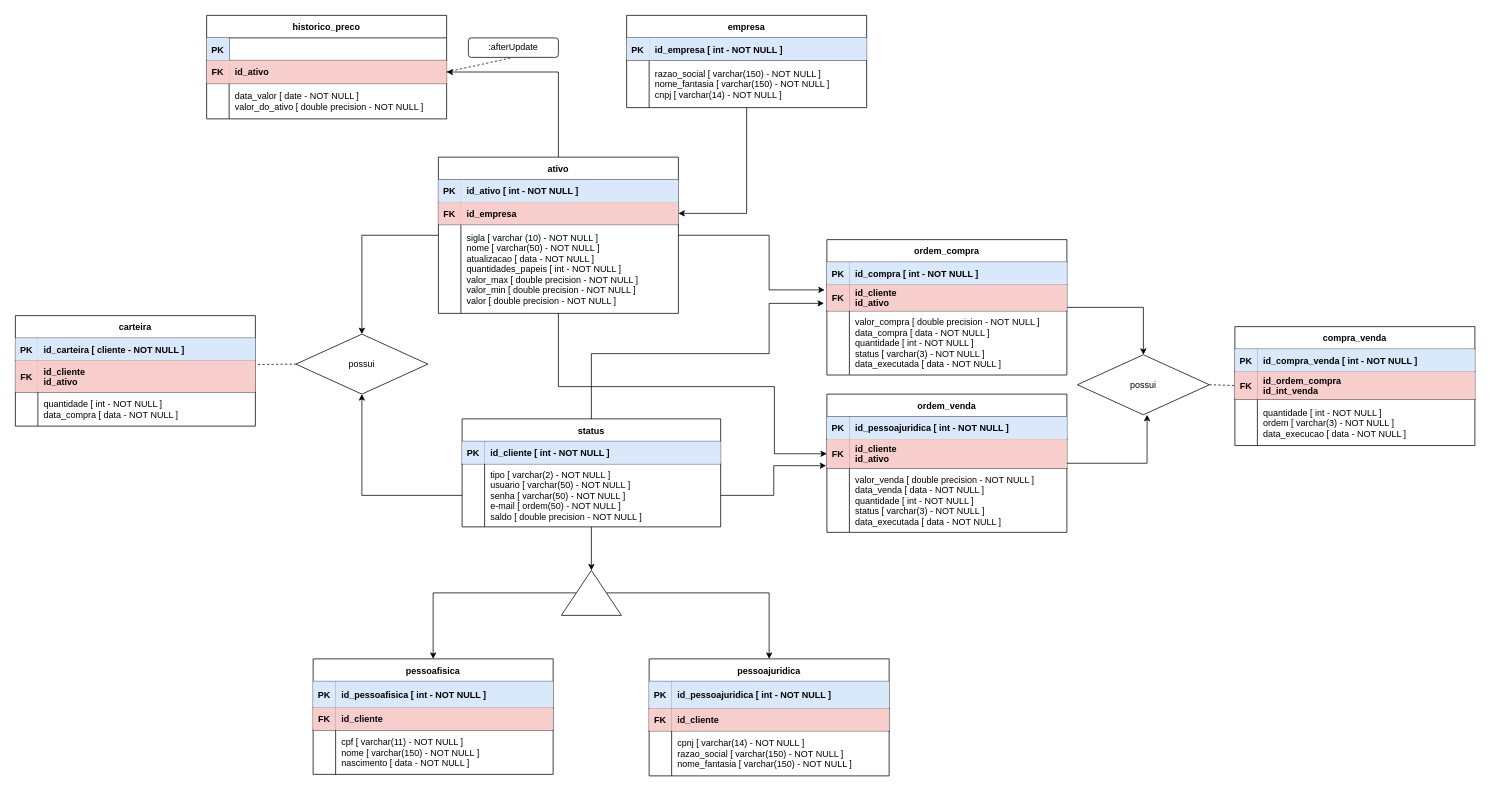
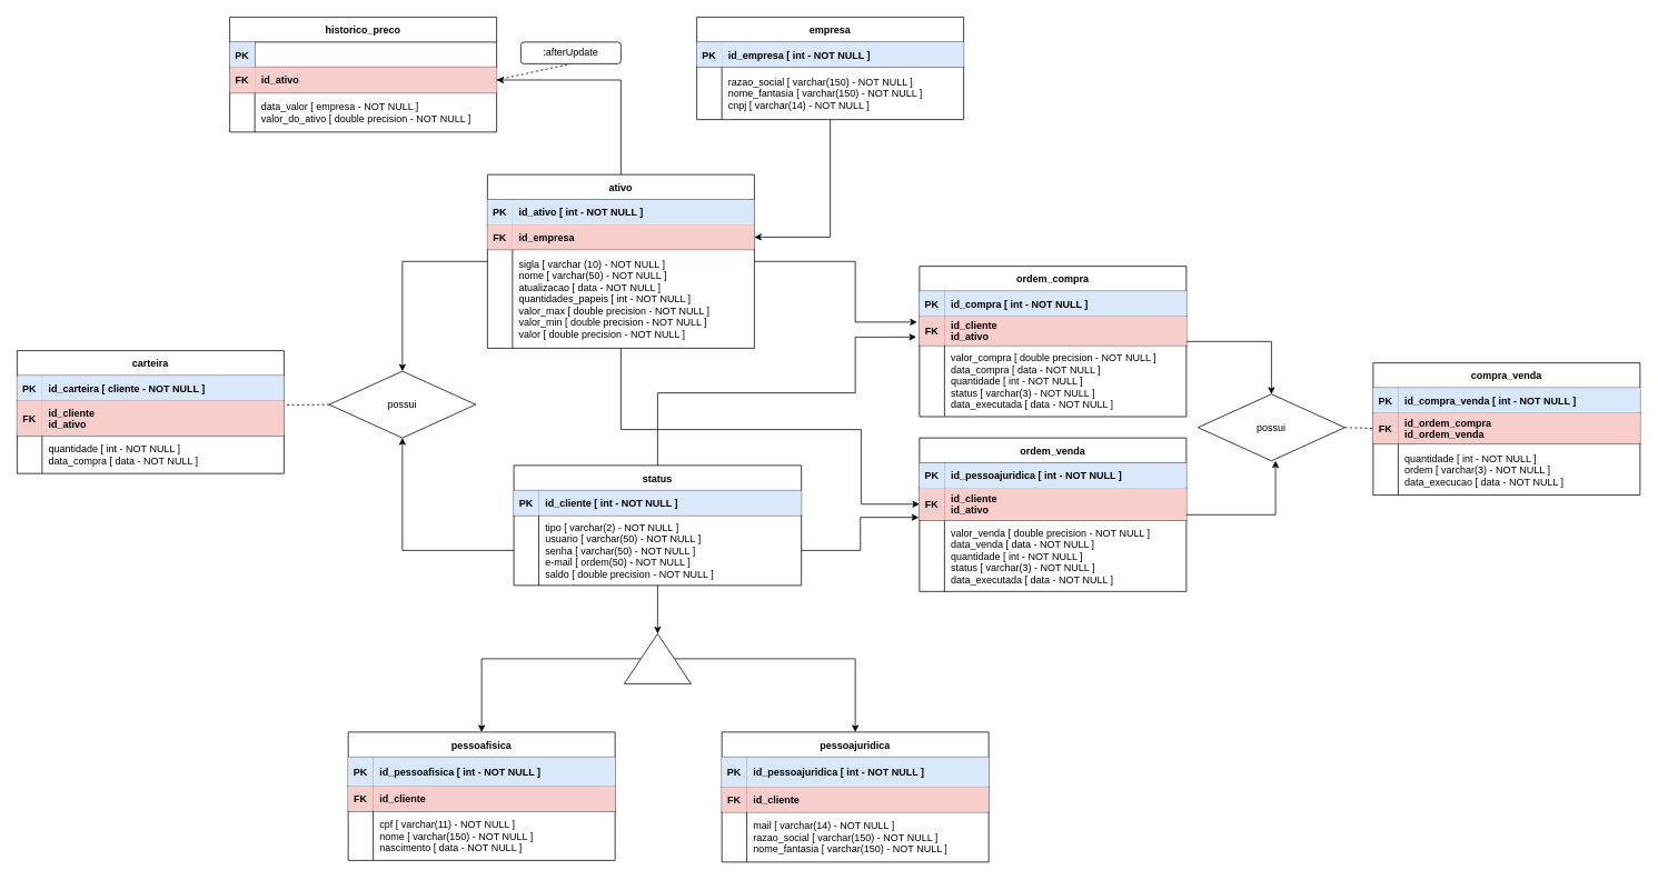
- <mxCell id="92" value="data_valor [ date - NOT NULL ]&#10;valor_do_ativo [ double precision - NOT NULL ]" style="shape=partialRectangle;overflow=hidden;connectable=0;fillColor=none;top=0;left=0;bottom=0;right=0;align=left;spacingLeft=6;rounded=0;" parent="90" vertex="1"><mxGeometry x="30" width="290" height="47" as="geometry"><mxRectangle width="290" height="47" as="alternateBounds" /></mxGeometry></mxCell>
+ <mxCell id="92" value="data_valor [ empresa - NOT NULL ]&#10;valor_do_ativo [ double precision - NOT NULL ]" style="shape=partialRectangle;overflow=hidden;connectable=0;fillColor=none;top=0;left=0;bottom=0;right=0;align=left;spacingLeft=6;rounded=0;" parent="90" vertex="1"><mxGeometry x="30" width="290" height="47" as="geometry"><mxRectangle width="290" height="47" as="alternateBounds" /></mxGeometry></mxCell>
- <mxCell id="105" value="id_ordem_compra&#10;id_int_venda" style="shape=partialRectangle;overflow=hidden;connectable=0;fillColor=#f8cecc;top=0;left=0;bottom=0;right=0;align=left;spacingLeft=6;fontStyle=1;labelBackgroundColor=none;labelBorderColor=none;strokeColor=#b85450;rounded=0;" parent="103" vertex="1"><mxGeometry x="30" width="290" height="37" as="geometry"><mxRectangle width="290" height="37" as="alternateBounds" /></mxGeometry></mxCell>
+ <mxCell id="105" value="id_ordem_compra&#10;id_ordem_venda" style="shape=partialRectangle;overflow=hidden;connectable=0;fillColor=#f8cecc;top=0;left=0;bottom=0;right=0;align=left;spacingLeft=6;fontStyle=1;labelBackgroundColor=none;labelBorderColor=none;strokeColor=#b85450;rounded=0;" parent="103" vertex="1"><mxGeometry x="30" width="290" height="37" as="geometry"><mxRectangle width="290" height="37" as="alternateBounds" /></mxGeometry></mxCell>
- <mxCell id="29" value="cpnj [ varchar(14) - NOT NULL ]&#10;razao_social [ varchar(150) - NOT NULL ]&#10;nome_fantasia [ varchar(150) - NOT NULL ]" style="shape=partialRectangle;overflow=hidden;connectable=0;fillColor=none;top=0;left=0;bottom=0;right=0;align=left;spacingLeft=6;rounded=0;" parent="27" vertex="1"><mxGeometry x="30" width="290" height="60" as="geometry"><mxRectangle width="290" height="60" as="alternateBounds" /></mxGeometry></mxCell>
+ <mxCell id="29" value="mail [ varchar(14) - NOT NULL ]&#10;razao_social [ varchar(150) - NOT NULL ]&#10;nome_fantasia [ varchar(150) - NOT NULL ]" style="shape=partialRectangle;overflow=hidden;connectable=0;fillColor=none;top=0;left=0;bottom=0;right=0;align=left;spacingLeft=6;rounded=0;" parent="27" vertex="1"><mxGeometry x="30" width="290" height="60" as="geometry"><mxRectangle width="290" height="60" as="alternateBounds" /></mxGeometry></mxCell>
